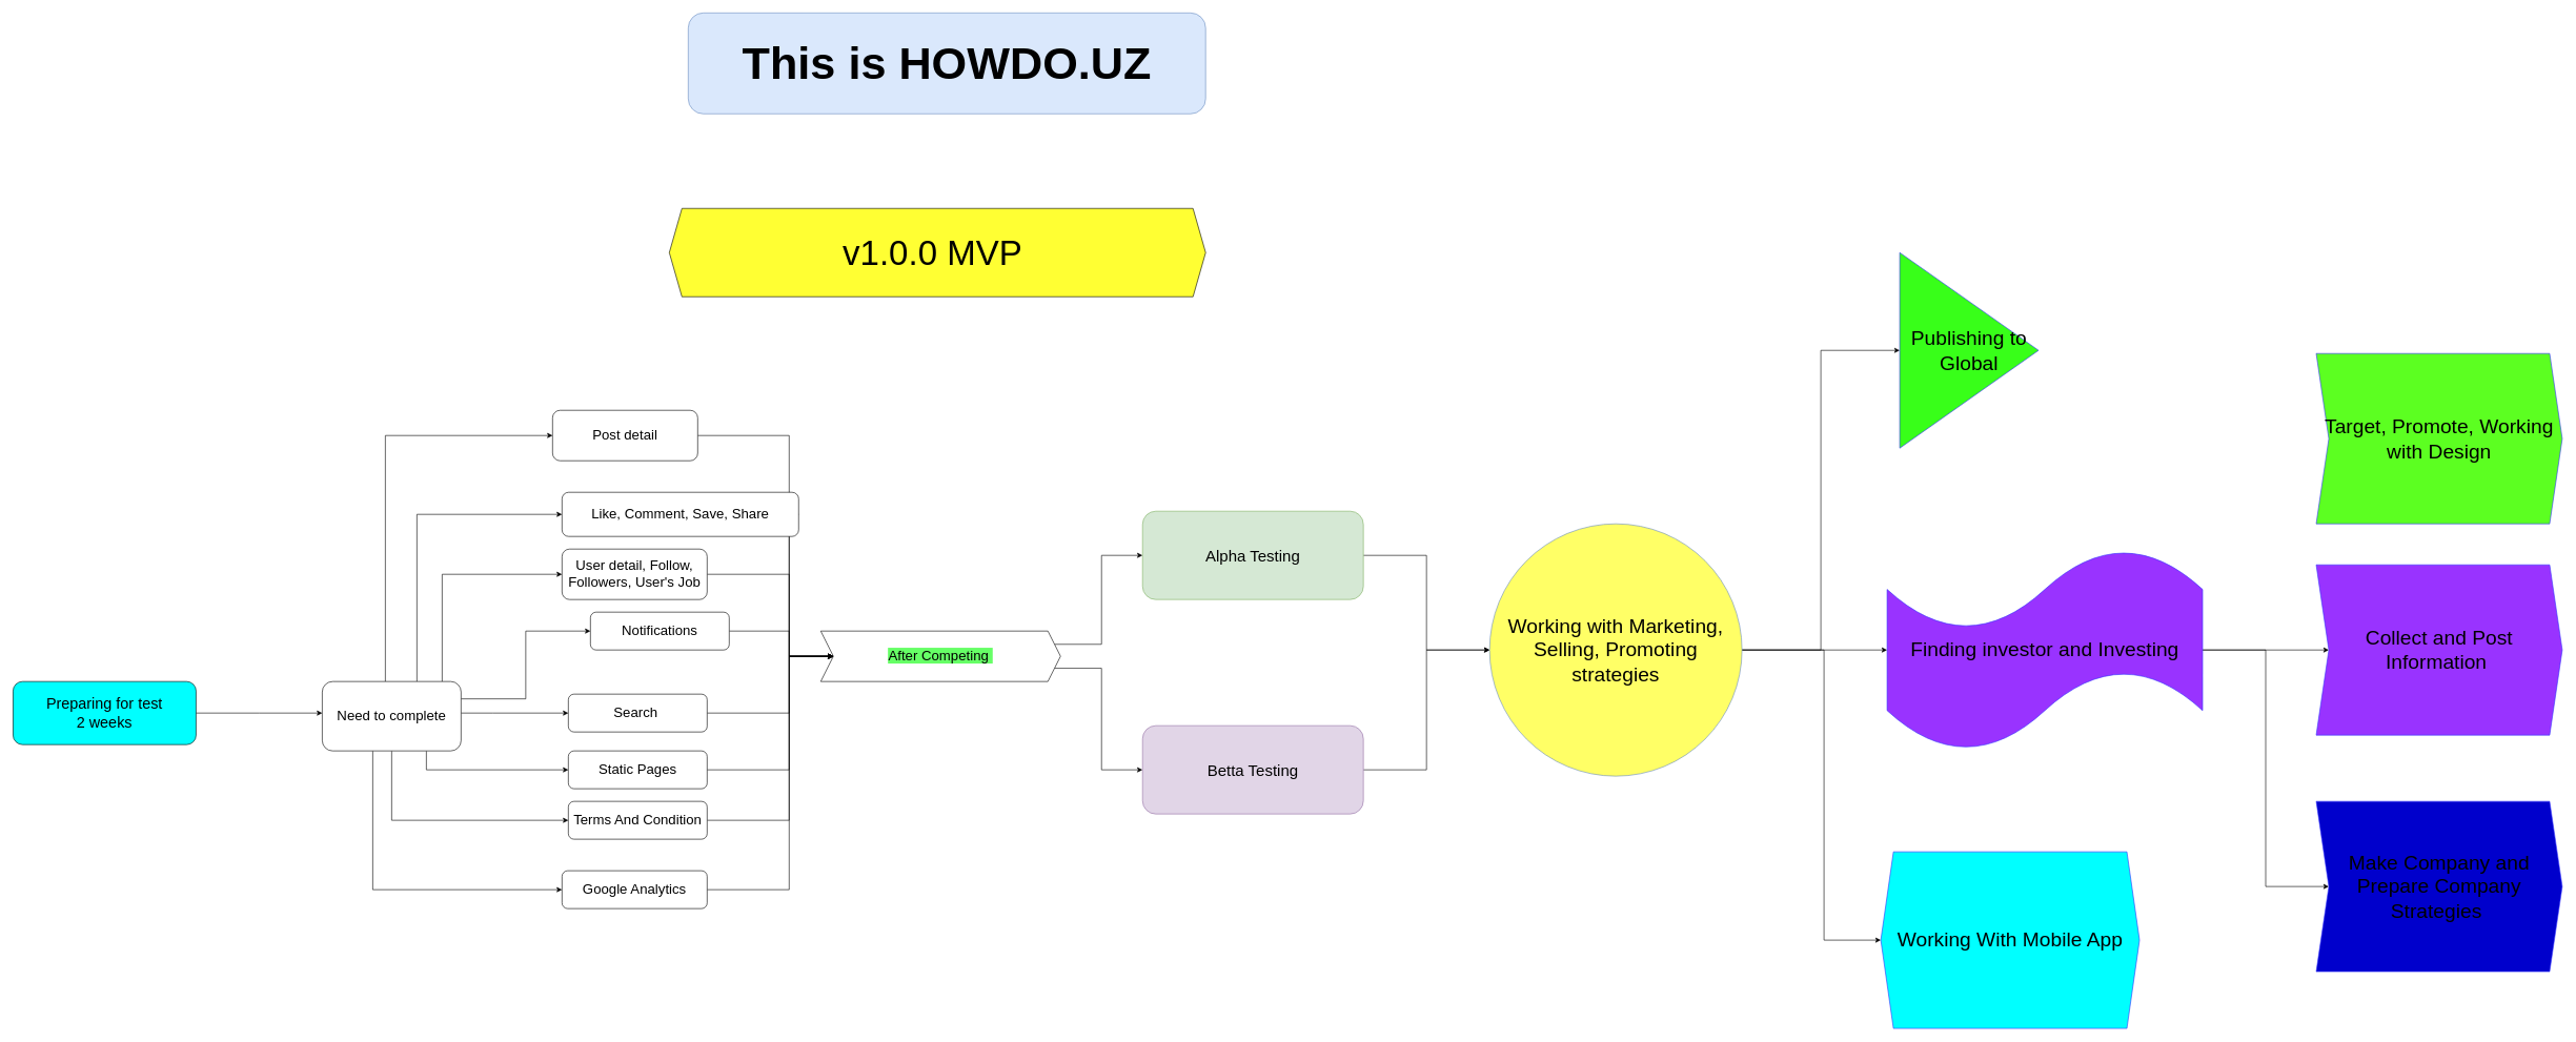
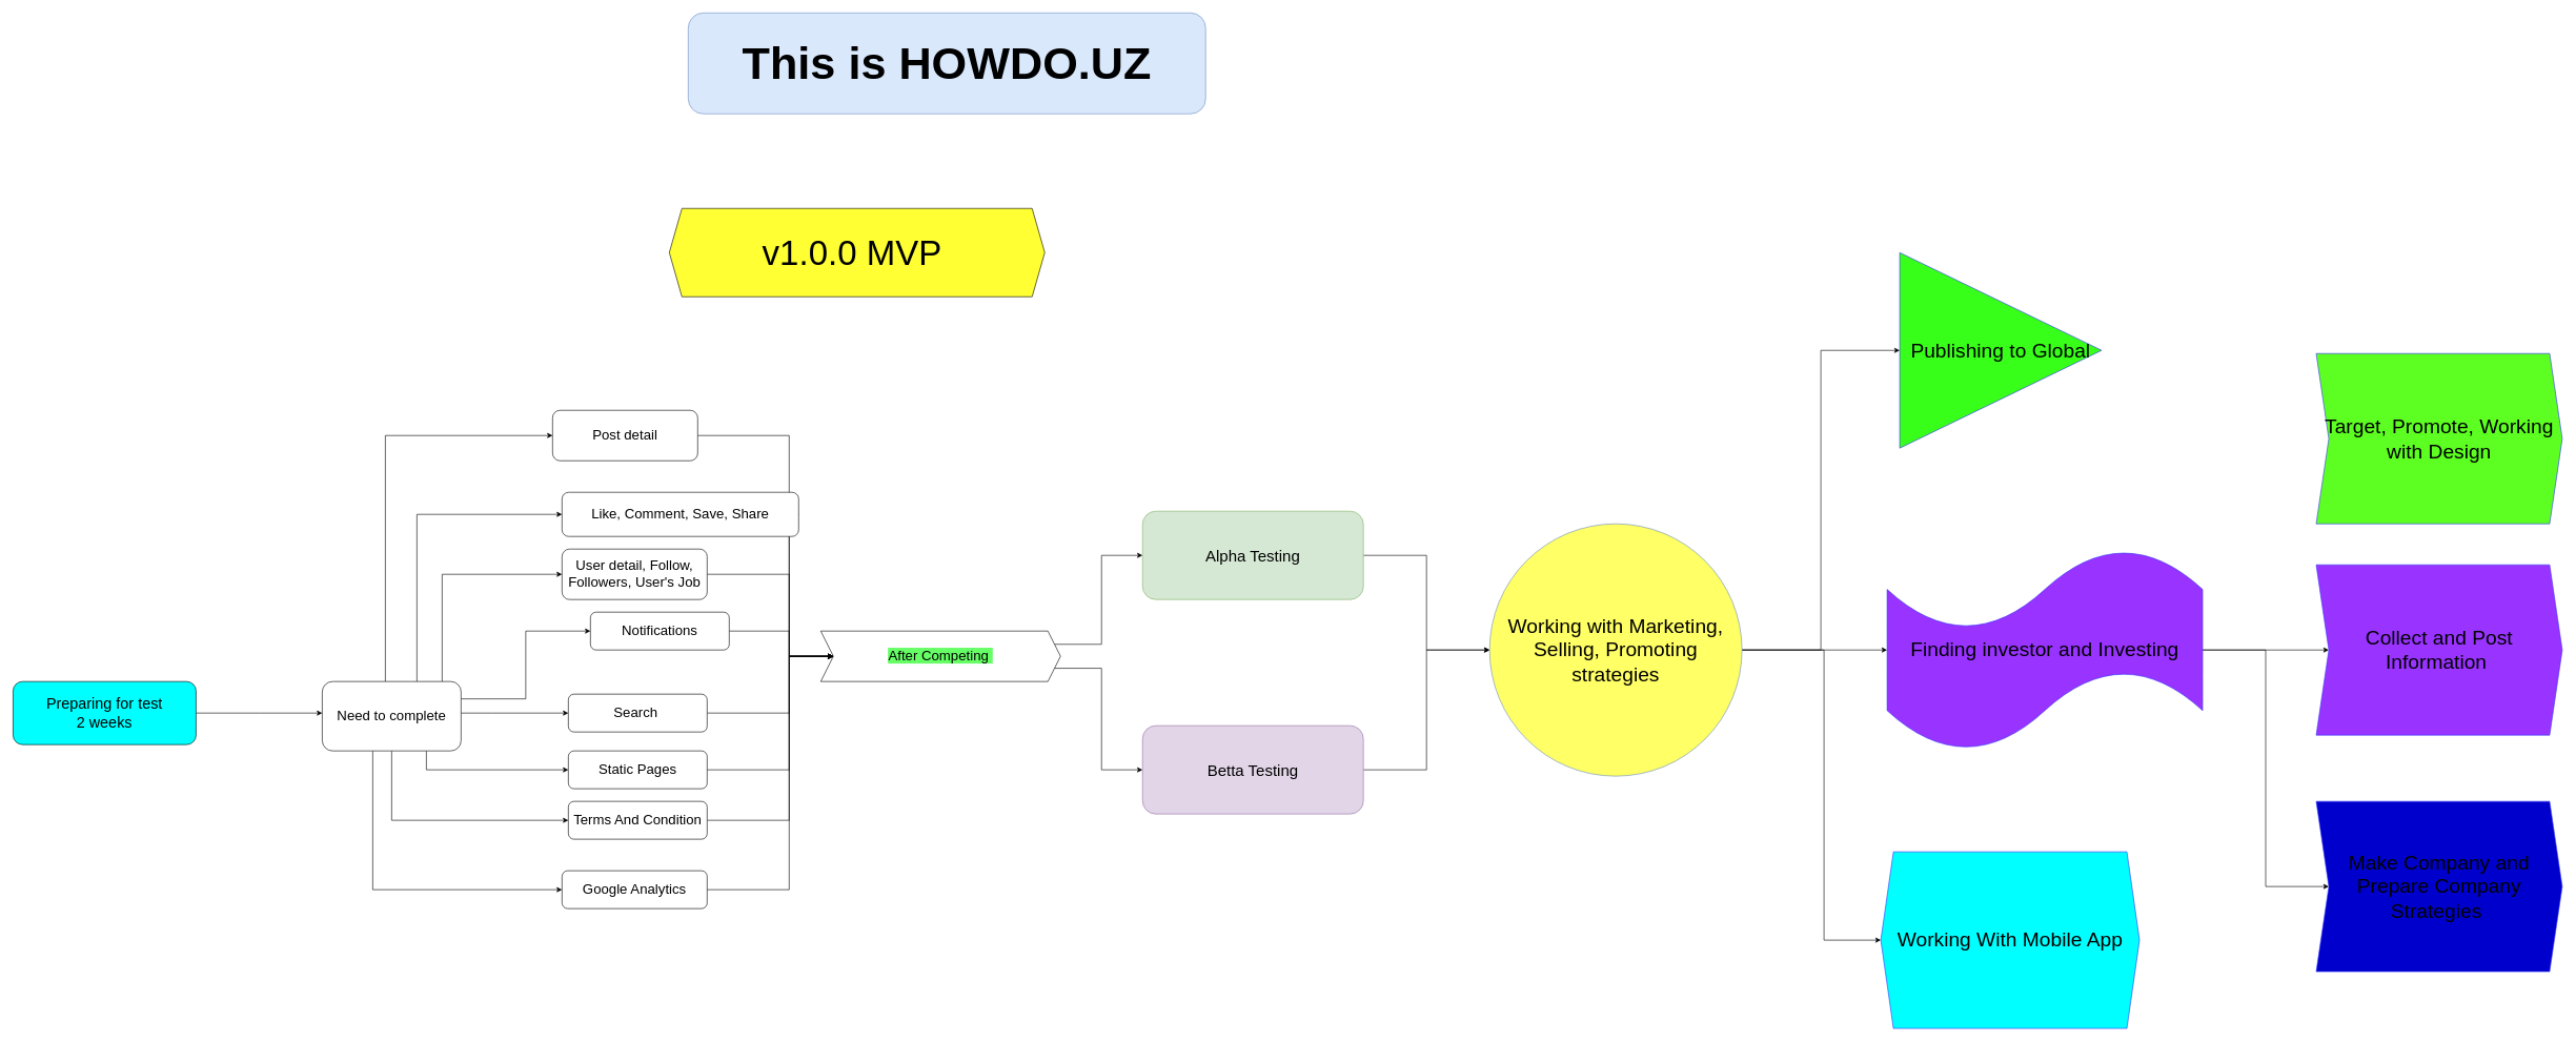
- <mxCell id="37" value="&lt;font style=&quot;font-size: 55px&quot;&gt;v1.0.0 MVP&amp;nbsp;&lt;/font&gt;" style="shape=hexagon;perimeter=hexagonPerimeter2;whiteSpace=wrap;html=1;fixedSize=1;fillColor=#FFFF33;" vertex="1" parent="1"><mxGeometry x="1060" y="330" width="850" height="140" as="geometry" /></mxCell>
+ <mxCell id="37" value="&lt;font style=&quot;font-size: 55px&quot;&gt;v1.0.0 MVP&amp;nbsp;&lt;/font&gt;" style="shape=hexagon;perimeter=hexagonPerimeter2;whiteSpace=wrap;html=1;fixedSize=1;fillColor=#FFFF33;" vertex="1" parent="1"><mxGeometry x="1060" y="330" width="595" height="140" as="geometry" /></mxCell>
- <mxCell id="48" value="&lt;font style=&quot;font-size: 32px&quot;&gt;Publishing to Global&lt;/font&gt;" style="triangle;whiteSpace=wrap;html=1;strokeColor=#3333FF;fillColor=#38FF19;" vertex="1" parent="1"><mxGeometry x="3010" y="400" width="220" height="310" as="geometry" /></mxCell>
+ <mxCell id="48" value="&lt;font style=&quot;font-size: 32px&quot;&gt;Publishing to Global&lt;/font&gt;" style="triangle;whiteSpace=wrap;html=1;strokeColor=#3333FF;fillColor=#38FF19;" vertex="1" parent="1"><mxGeometry x="3010" y="400" width="320" height="310" as="geometry" /></mxCell>
